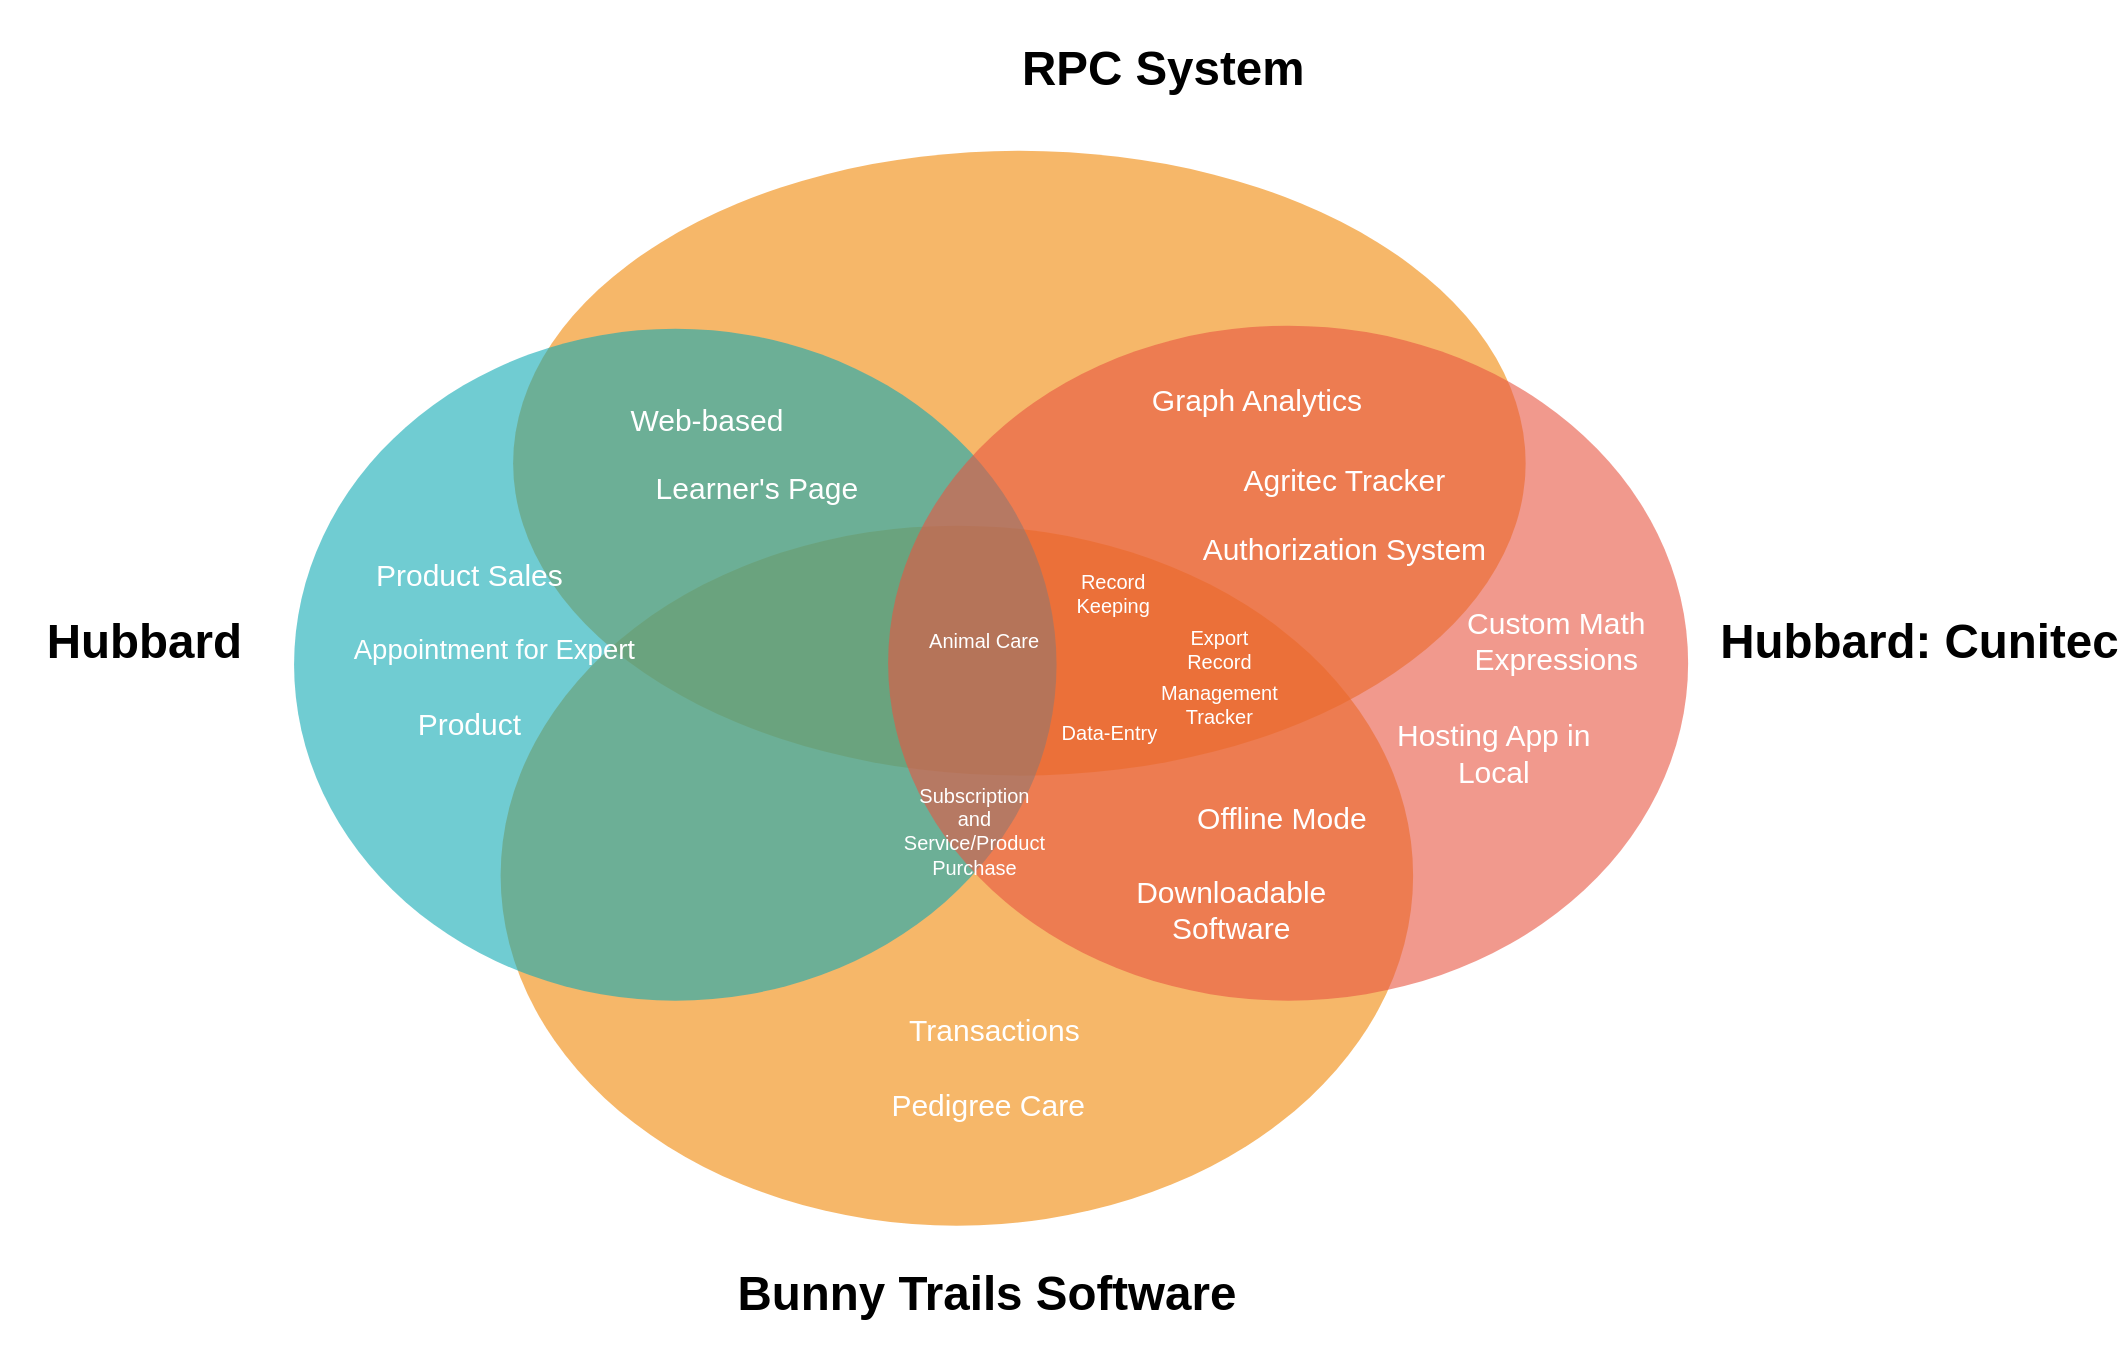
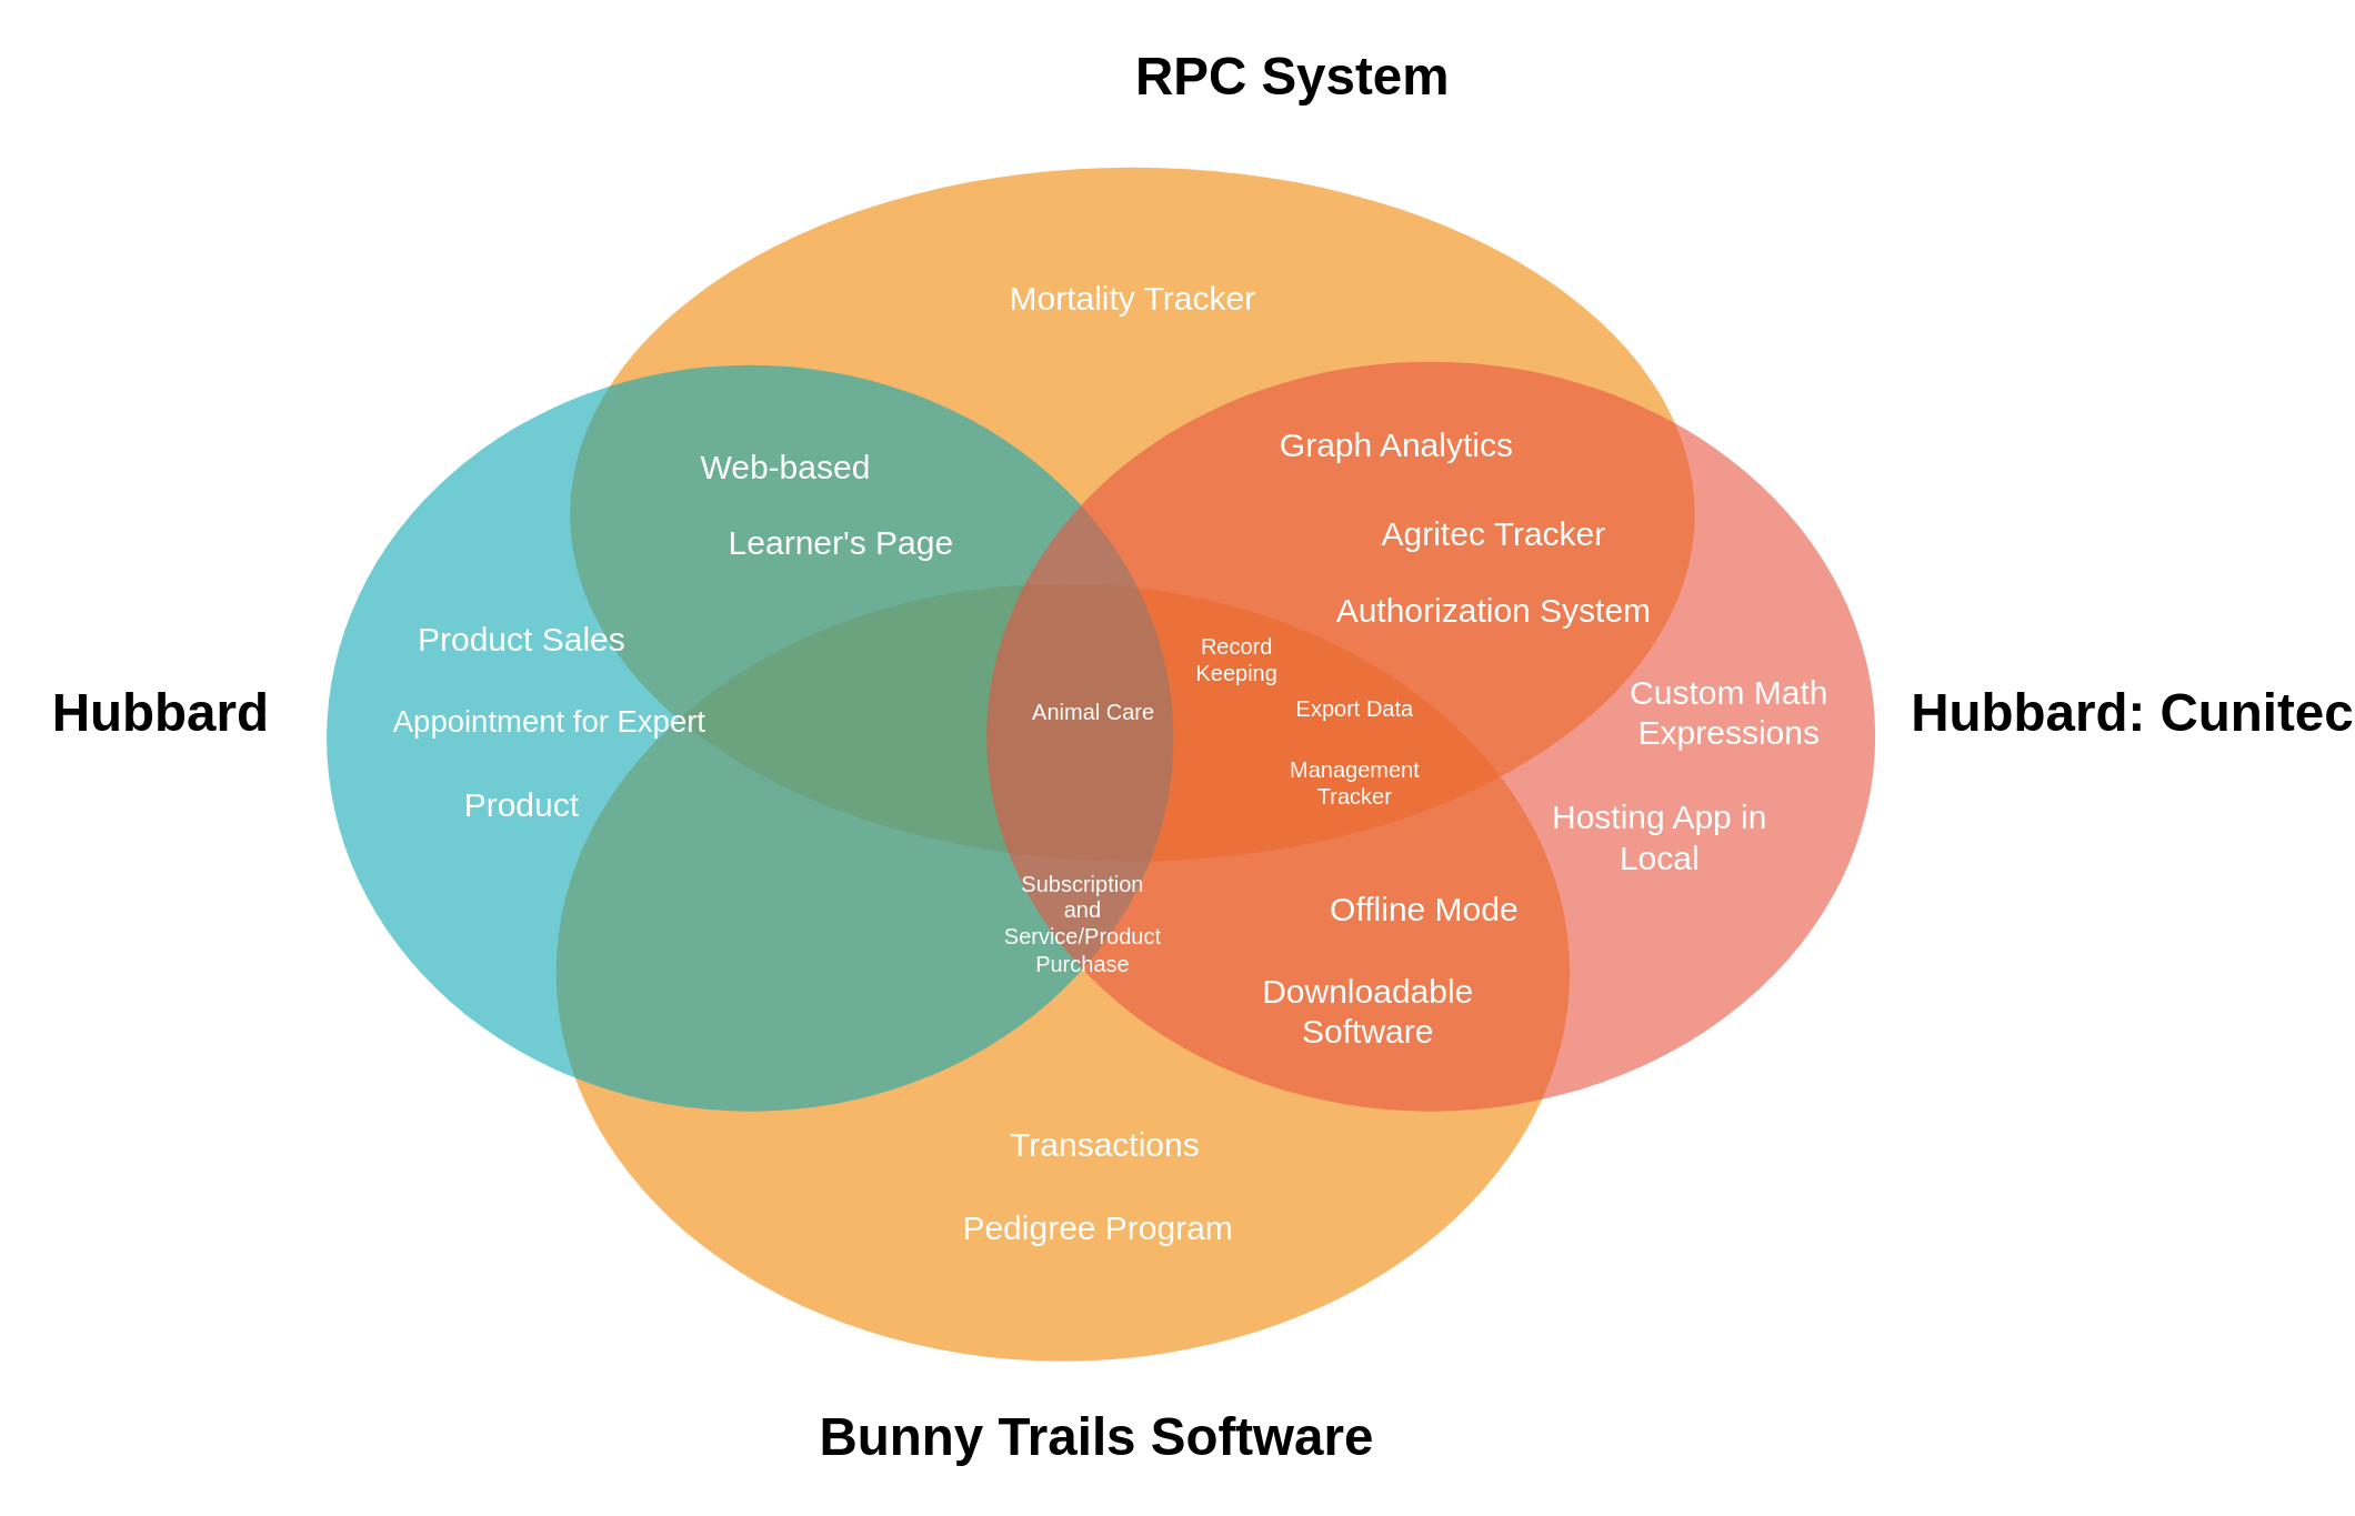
+ <mxCell id="22" value="Mortality Tracker" style="text;fontSize=24;align=center;verticalAlign=middle;html=1;fontColor=#FFFFFF;" vertex="1" parent="1"><mxGeometry x="720" y="180" width="190" height="70" as="geometry" /></mxCell>
- <mxCell id="24" value="&lt;br&gt;Export Record" style="text;align=center;html=1;fontColor=#FFFFFF;fontSize=16;whiteSpace=wrap;" vertex="1" parent="1"><mxGeometry x="930" y="475" width="90.5" height="55" as="geometry" /></mxCell>
+ <mxCell id="24" value="&lt;br&gt;Export Data" style="text;align=center;html=1;fontColor=#FFFFFF;fontSize=16;whiteSpace=wrap;" vertex="1" parent="1"><mxGeometry x="930" y="475" width="90.5" height="55" as="geometry" /></mxCell>
- <mxCell id="20" value="Data-Entry" style="text;align=center;html=1;fontColor=#FFFFFF;fontSize=16;" vertex="1" parent="1"><mxGeometry x="844.75" y="570" width="85.25" height="45" as="geometry" /></mxCell>
- <mxCell id="14" value="Pedigree Care" style="text;fontSize=24;align=center;verticalAlign=middle;html=1;fontColor=#FFFFFF;" vertex="1" parent="1"><mxGeometry x="695" y="850" width="190" height="70" as="geometry" /></mxCell>
+ <mxCell id="14" value="Pedigree Program" style="text;fontSize=24;align=center;verticalAlign=middle;html=1;fontColor=#FFFFFF;" vertex="1" parent="1"><mxGeometry x="695" y="850" width="190" height="70" as="geometry" /></mxCell>
